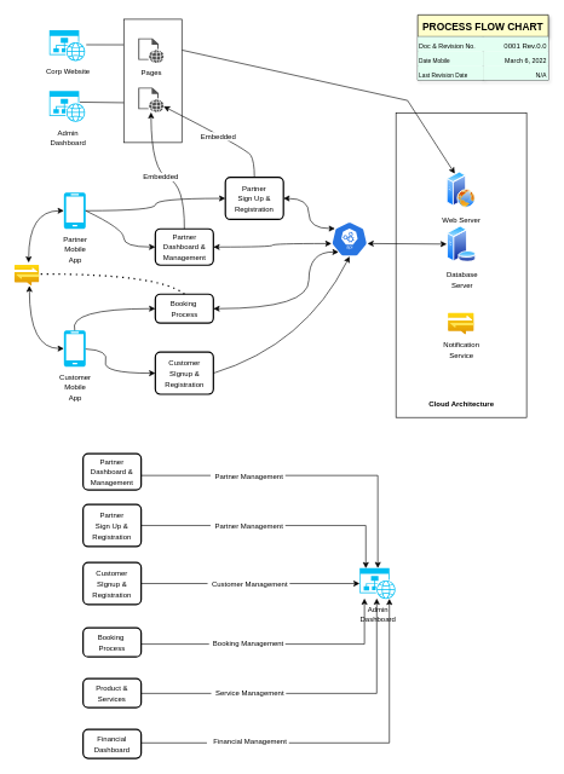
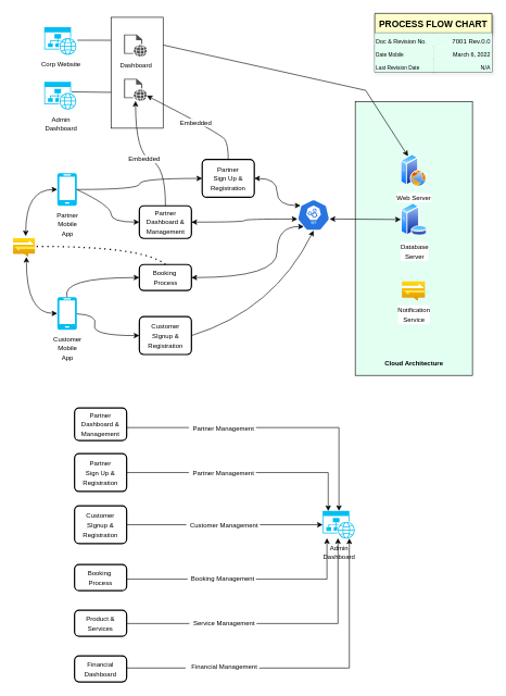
- <mxCell id="12" value="&lt;font size=&quot;1&quot;&gt;0001 Rev.0.0&lt;/font&gt;" style="shape=partialRectangle;html=1;whiteSpace=wrap;connectable=0;fillColor=none;top=0;left=0;bottom=0;right=0;align=right;spacingLeft=6;overflow=hidden;fontSize=14;strokeColor=#000000;" vertex="1" parent="10"><mxGeometry x="90" width="90" height="20" as="geometry"><mxRectangle width="90" height="20" as="alternateBounds" /></mxGeometry></mxCell>
+ <mxCell id="12" value="&lt;font size=&quot;1&quot;&gt;7001 Rev.0.0&lt;/font&gt;" style="shape=partialRectangle;html=1;whiteSpace=wrap;connectable=0;fillColor=none;top=0;left=0;bottom=0;right=0;align=right;spacingLeft=6;overflow=hidden;fontSize=14;strokeColor=#000000;" vertex="1" parent="10"><mxGeometry x="90" width="90" height="20" as="geometry"><mxRectangle width="90" height="20" as="alternateBounds" /></mxGeometry></mxCell>
- <mxCell id="51" value="&lt;span style=&quot;font-size: 10px&quot;&gt;Pages&lt;/span&gt;" style="sketch=0;pointerEvents=1;shadow=0;dashed=0;html=1;strokeColor=none;fillColor=#505050;labelPosition=center;verticalLabelPosition=bottom;verticalAlign=top;outlineConnect=0;align=center;shape=mxgraph.office.concepts.web_page;" vertex="1" parent="39"><mxGeometry x="170" y="32.25" width="35" height="34" as="geometry" /></mxCell>
+ <mxCell id="51" value="&lt;span style=&quot;font-size: 10px&quot;&gt;Dashboard&lt;/span&gt;" style="sketch=0;pointerEvents=1;shadow=0;dashed=0;html=1;strokeColor=none;fillColor=#505050;labelPosition=center;verticalLabelPosition=bottom;verticalAlign=top;outlineConnect=0;align=center;shape=mxgraph.office.concepts.web_page;" vertex="1" parent="39"><mxGeometry x="170" y="32.25" width="35" height="34" as="geometry" /></mxCell>
- <mxCell id="3" value="&lt;br&gt;&lt;br&gt;&lt;br&gt;&lt;br&gt;&lt;br&gt;&lt;br&gt;&lt;br&gt;&lt;br&gt;&lt;br&gt;&lt;br&gt;&lt;br&gt;&lt;br&gt;&lt;br&gt;&lt;br&gt;&lt;br&gt;&lt;br&gt;&lt;br&gt;&lt;br&gt;&lt;br&gt;&lt;br&gt;&lt;br&gt;&lt;br&gt;&lt;br&gt;&lt;br&gt;&lt;br&gt;&lt;br&gt;&lt;br&gt;&lt;br&gt;&lt;br&gt;&lt;br&gt;&lt;br&gt;&lt;br&gt;&lt;b&gt;Cloud Architecture&lt;/b&gt;" style="html=1;dashed=0;whitespace=wrap;fontSize=10;" vertex="1" parent="2"><mxGeometry width="180" height="420" as="geometry" /></mxCell>
+ <mxCell id="3" value="&lt;br&gt;&lt;br&gt;&lt;br&gt;&lt;br&gt;&lt;br&gt;&lt;br&gt;&lt;br&gt;&lt;br&gt;&lt;br&gt;&lt;br&gt;&lt;br&gt;&lt;br&gt;&lt;br&gt;&lt;br&gt;&lt;br&gt;&lt;br&gt;&lt;br&gt;&lt;br&gt;&lt;br&gt;&lt;br&gt;&lt;br&gt;&lt;br&gt;&lt;br&gt;&lt;br&gt;&lt;br&gt;&lt;br&gt;&lt;br&gt;&lt;br&gt;&lt;br&gt;&lt;br&gt;&lt;br&gt;&lt;br&gt;&lt;b&gt;Cloud Architecture&lt;/b&gt;" style="html=1;dashed=0;whitespace=wrap;fontSize=10;fillColor=#e3fff2;" vertex="1" parent="2"><mxGeometry width="180" height="420" as="geometry" /></mxCell>
